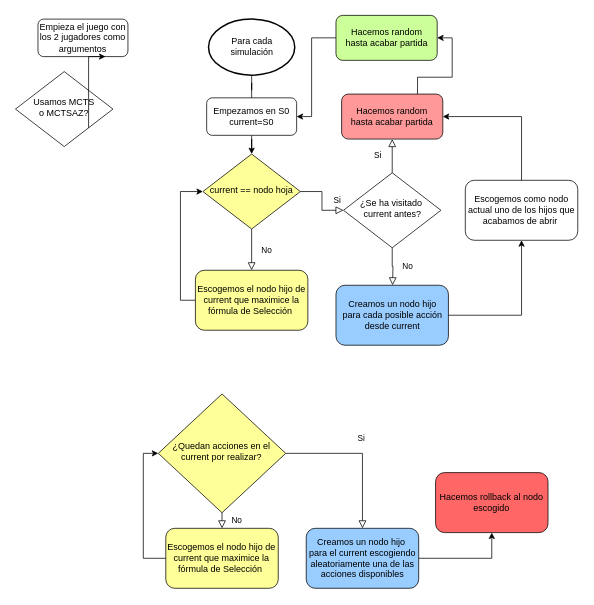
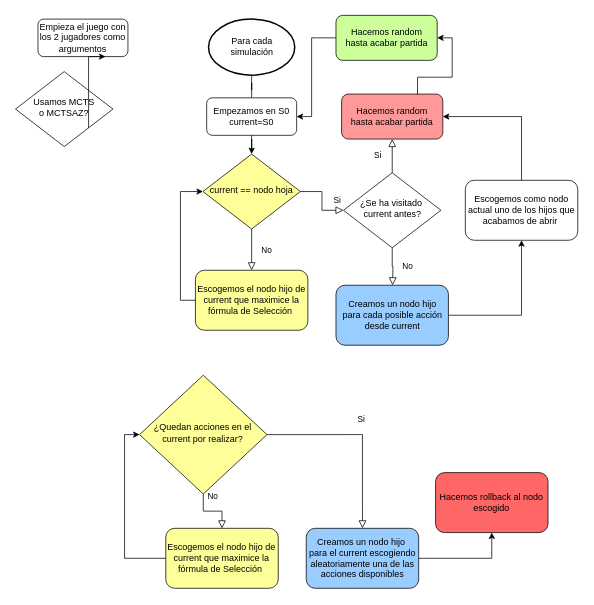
- <mxCell id="25" value="¿Quedan acciones en el&lt;br&gt;current por realizar?" style="rhombus;whiteSpace=wrap;html=1;shadow=0;fontFamily=Helvetica;fontSize=12;align=center;strokeWidth=1;spacing=6;spacingTop=-4;fillColor=#FFFF99;" vertex="1" parent="1"><mxGeometry x="210.47" y="525" width="170" height="158.43" as="geometry" /></mxCell>
+ <mxCell id="25" value="¿Quedan acciones en el&lt;br&gt;current por realizar?" style="rhombus;whiteSpace=wrap;html=1;shadow=0;fontFamily=Helvetica;fontSize=12;align=center;strokeWidth=1;spacing=6;spacingTop=-4;fillColor=#FFFF99;" vertex="1" parent="1"><mxGeometry x="185.47" y="500" width="170" height="158.43" as="geometry" /></mxCell>
